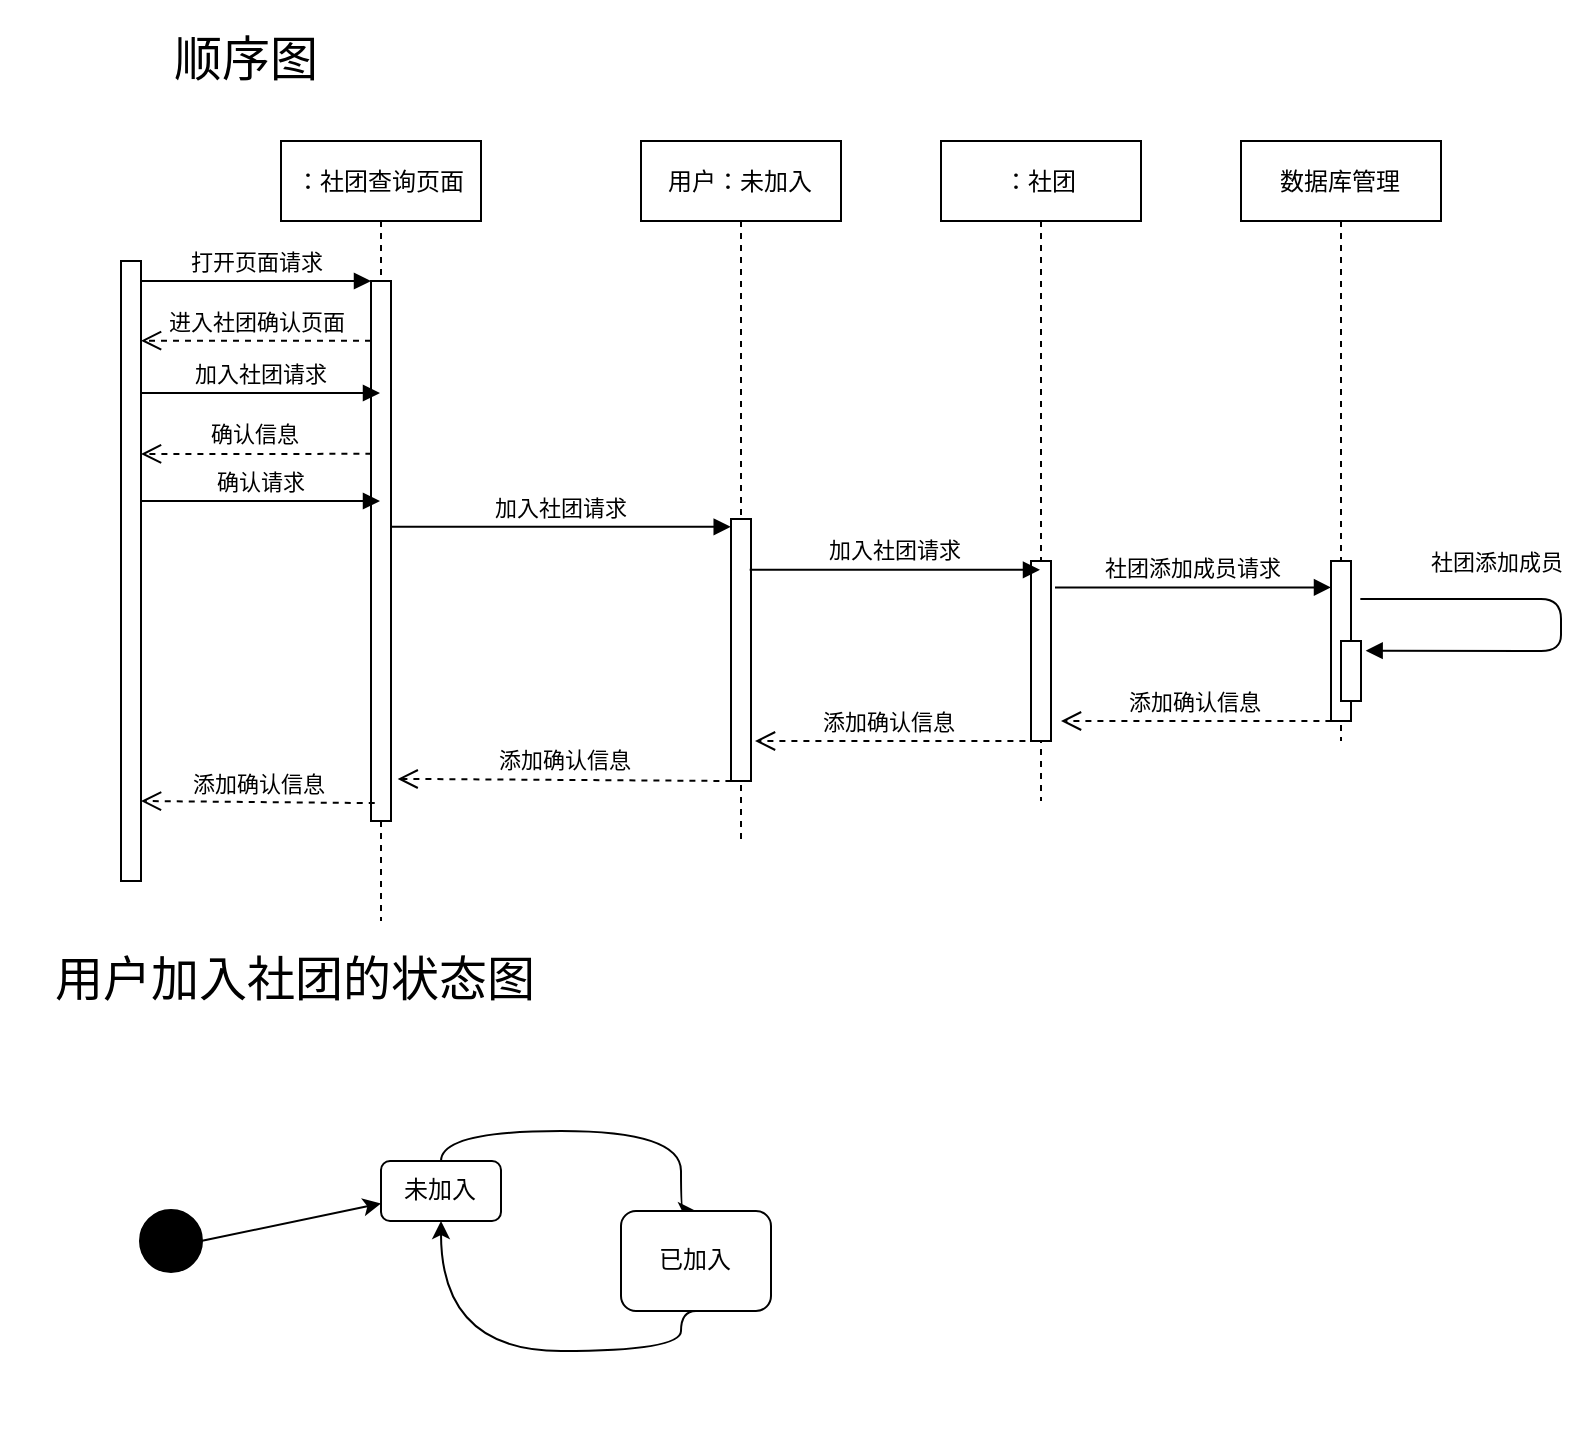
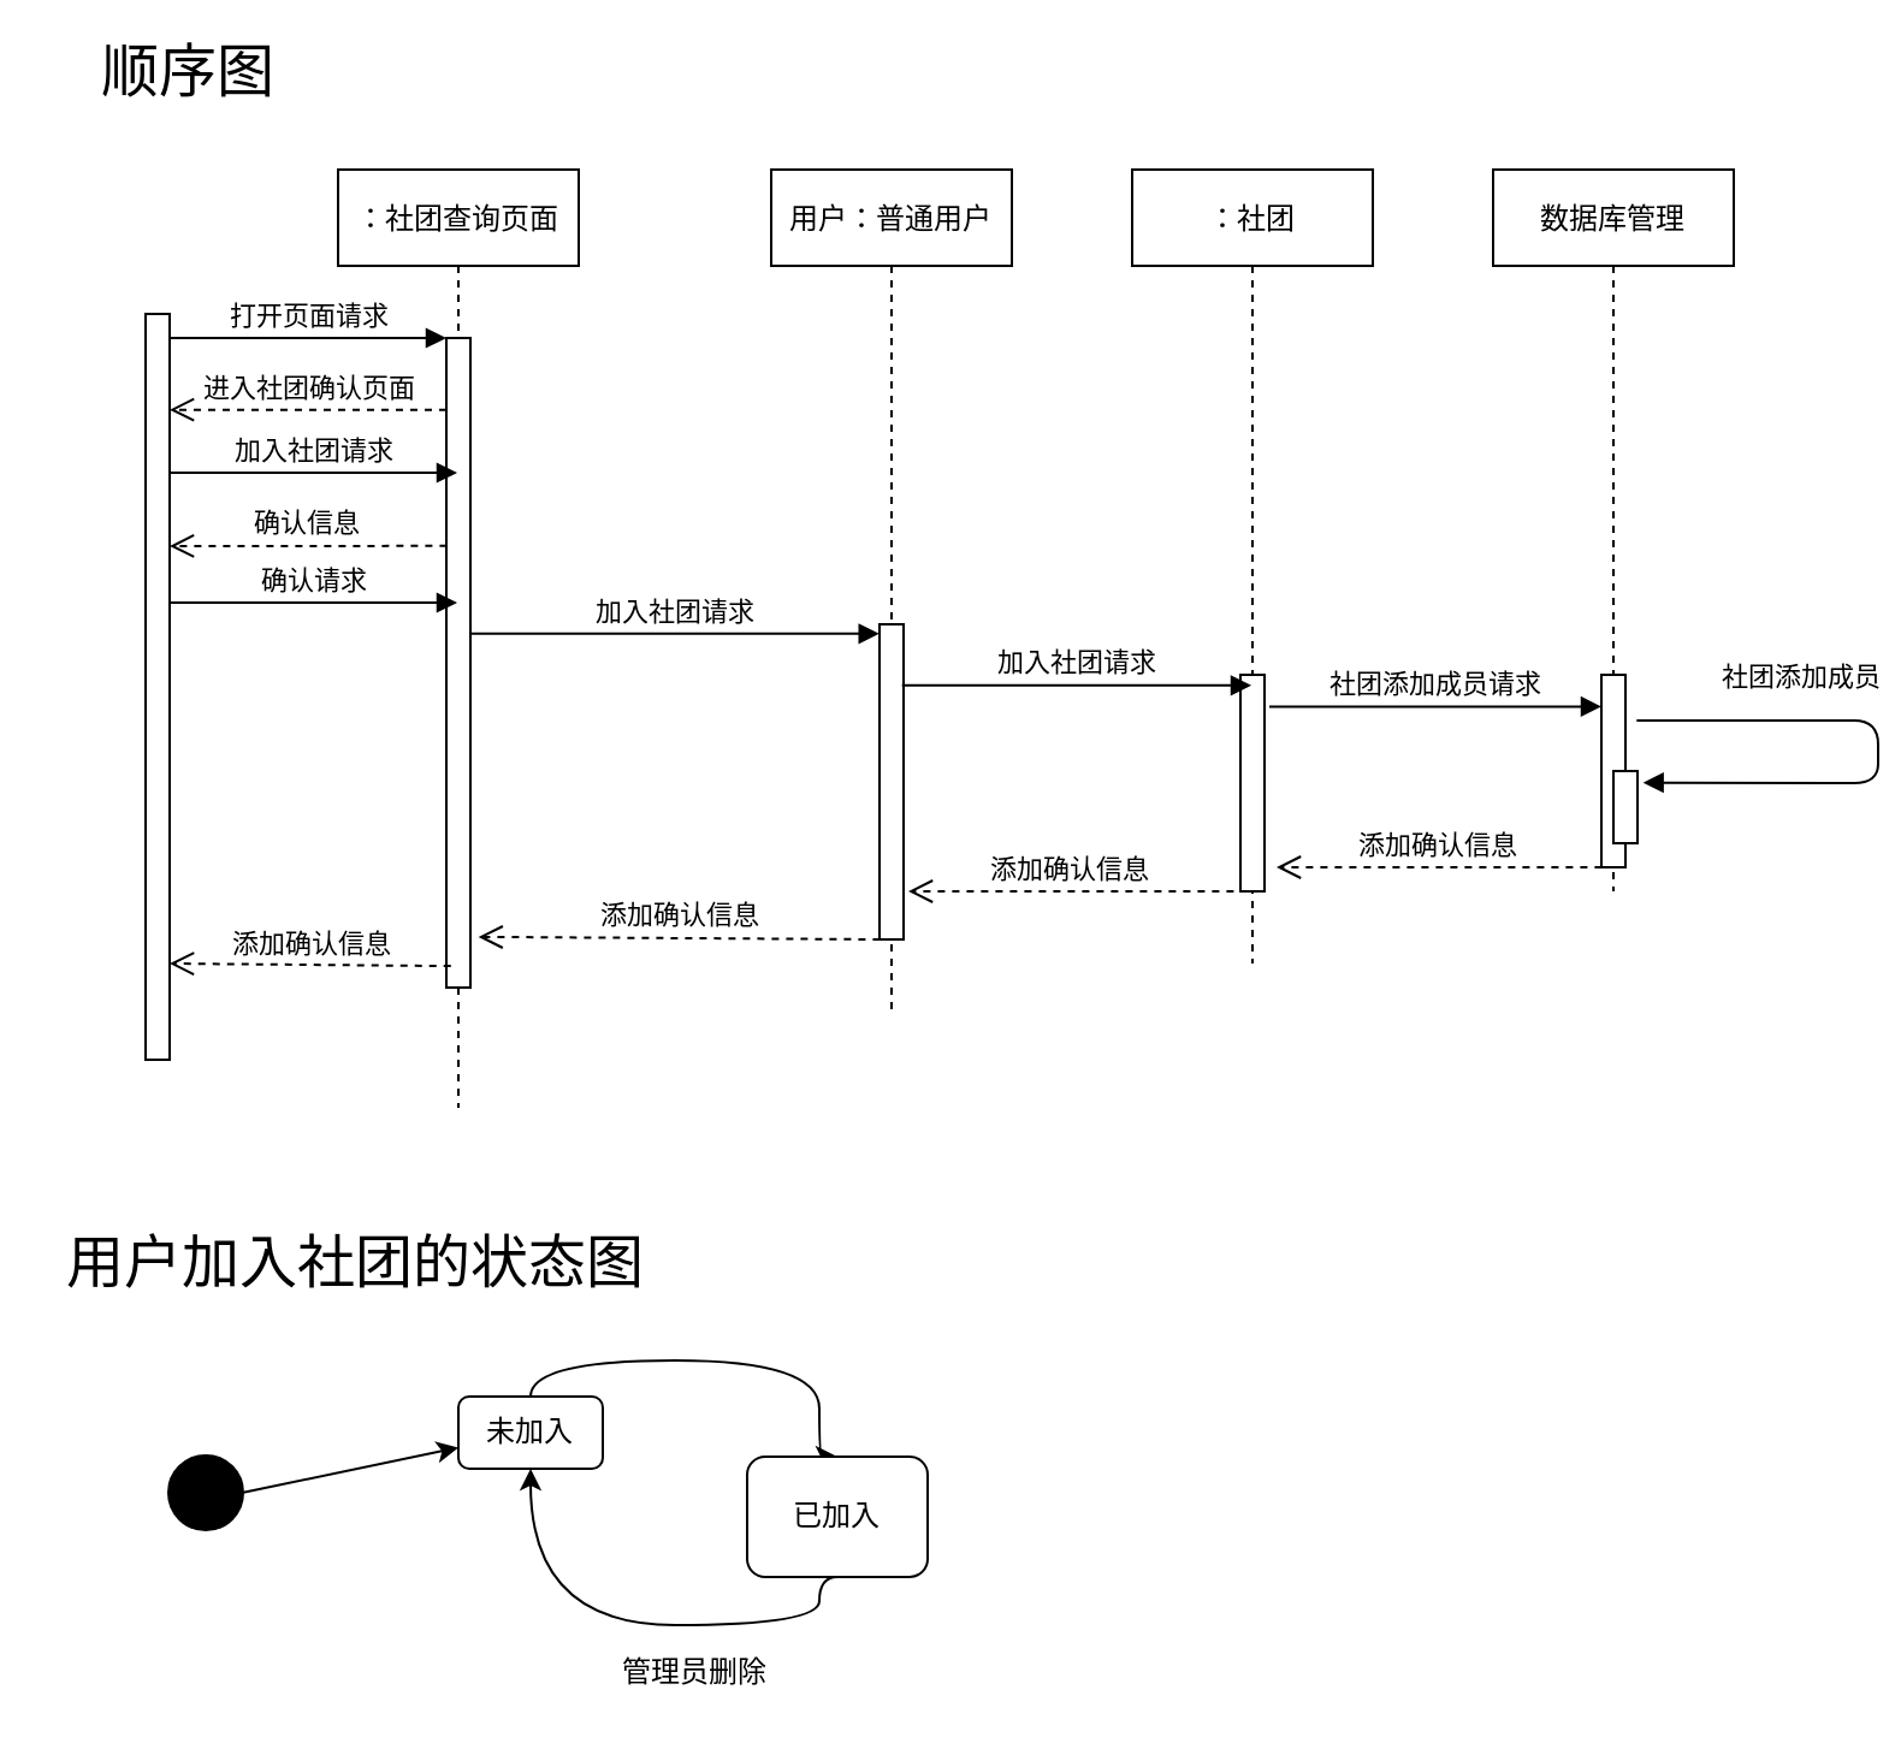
- <mxCell id="33" value="顺序图" style="text;html=1;strokeColor=none;fillColor=none;align=left;verticalAlign=middle;whiteSpace=wrap;rounded=0;fontSize=24;" vertex="1" parent="1"><mxGeometry x="85" y="20" width="255" height="20" as="geometry" /></mxCell>
+ <mxCell id="33" value="顺序图" style="text;html=1;strokeColor=none;fillColor=none;align=left;verticalAlign=middle;whiteSpace=wrap;rounded=0;fontSize=24;" vertex="1" parent="1"><mxGeometry x="40" y="20" width="255" height="20" as="geometry" /></mxCell>
- <mxCell id="4" value="用户：未加入" style="shape=umlLifeline;perimeter=lifelinePerimeter;container=1;collapsible=0;recursiveResize=0;rounded=0;shadow=0;strokeWidth=1;" parent="1" vertex="1"><mxGeometry x="320" y="70" width="100" height="350" as="geometry" /></mxCell>
+ <mxCell id="4" value="用户：普通用户" style="shape=umlLifeline;perimeter=lifelinePerimeter;container=1;collapsible=0;recursiveResize=0;rounded=0;shadow=0;strokeWidth=1;" parent="1" vertex="1"><mxGeometry x="320" y="70" width="100" height="350" as="geometry" /></mxCell>
- <mxCell id="32" value="用户加入社团的状态图" style="text;html=1;strokeColor=none;fillColor=none;align=center;verticalAlign=middle;whiteSpace=wrap;rounded=0;fontSize=24;" vertex="1" parent="1"><mxGeometry y="480" width="255" height="20" as="geometry" x="20" /></mxCell>
+ <mxCell id="32" value="用户加入社团的状态图" style="text;html=1;strokeColor=none;fillColor=none;align=center;verticalAlign=middle;whiteSpace=wrap;rounded=0;fontSize=24;" vertex="1" parent="1"><mxGeometry x="20" y="515" width="255" height="20" as="geometry" /></mxCell>
+ <mxCell id="31" value="管理员删除" style="text;html=1;align=center;verticalAlign=middle;resizable=0;points=[];autosize=1;" vertex="1" parent="1"><mxGeometry x="247.5" y="685" width="80" height="20" as="geometry" /></mxCell>
